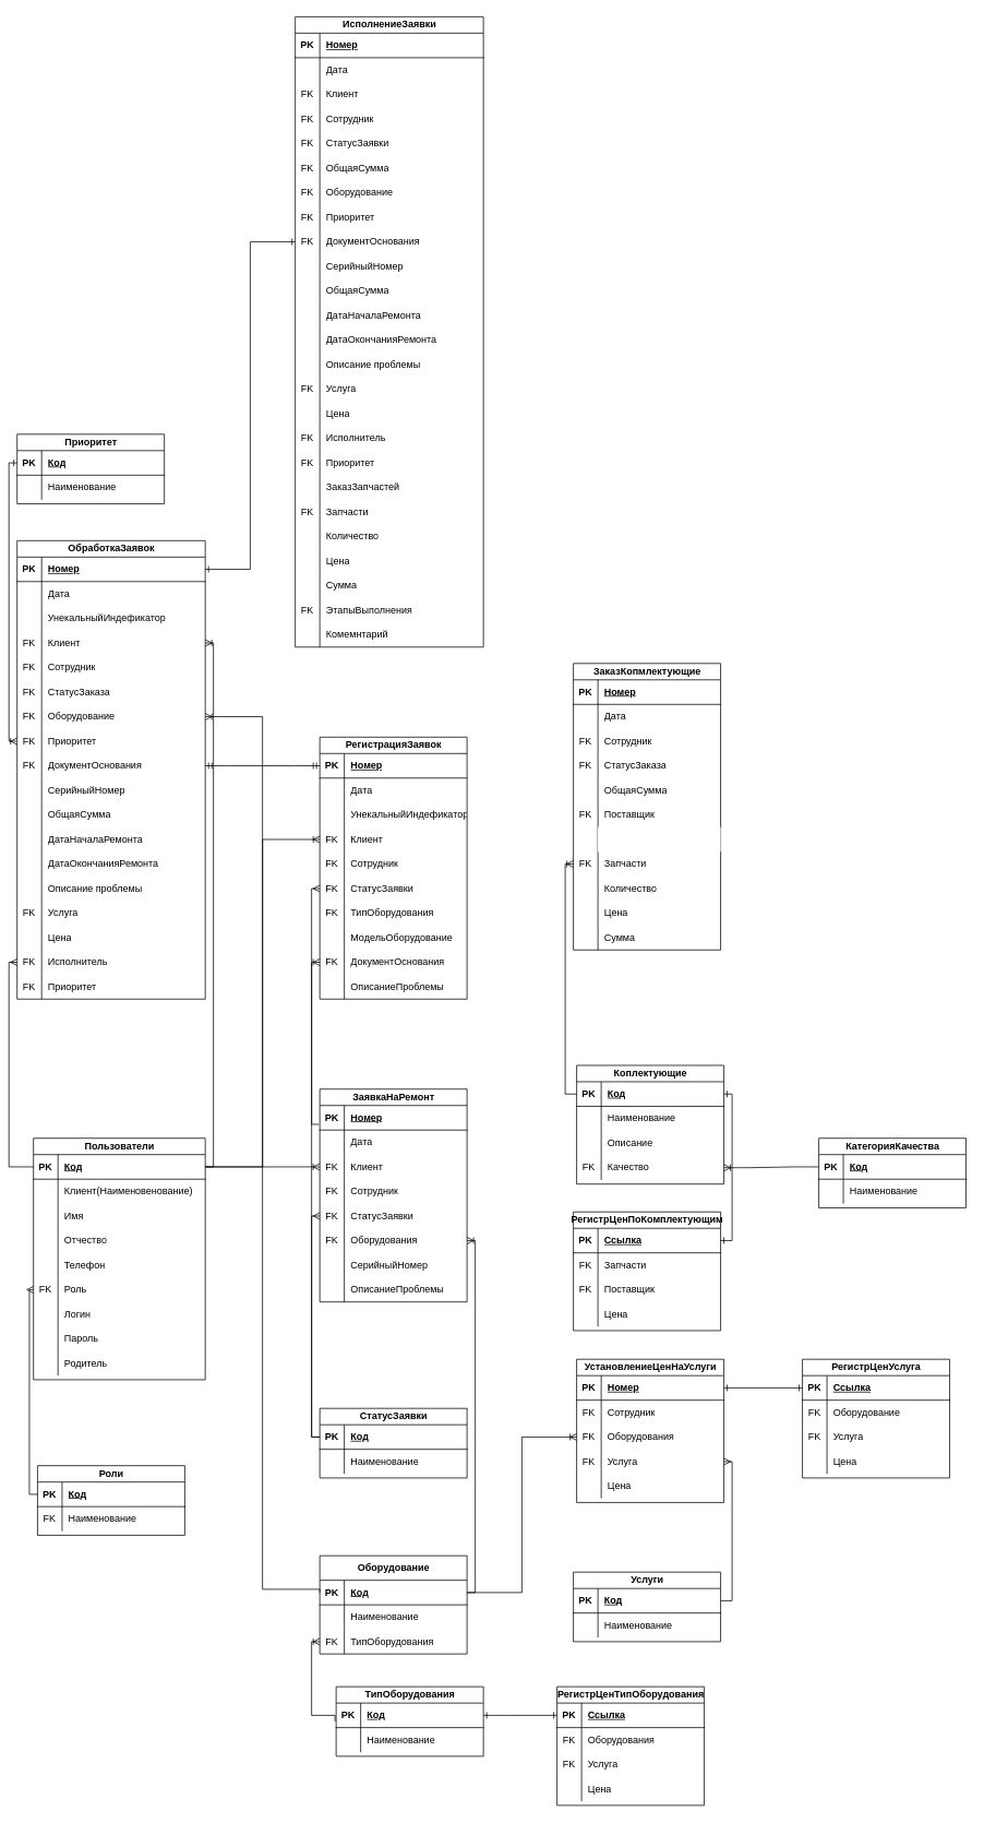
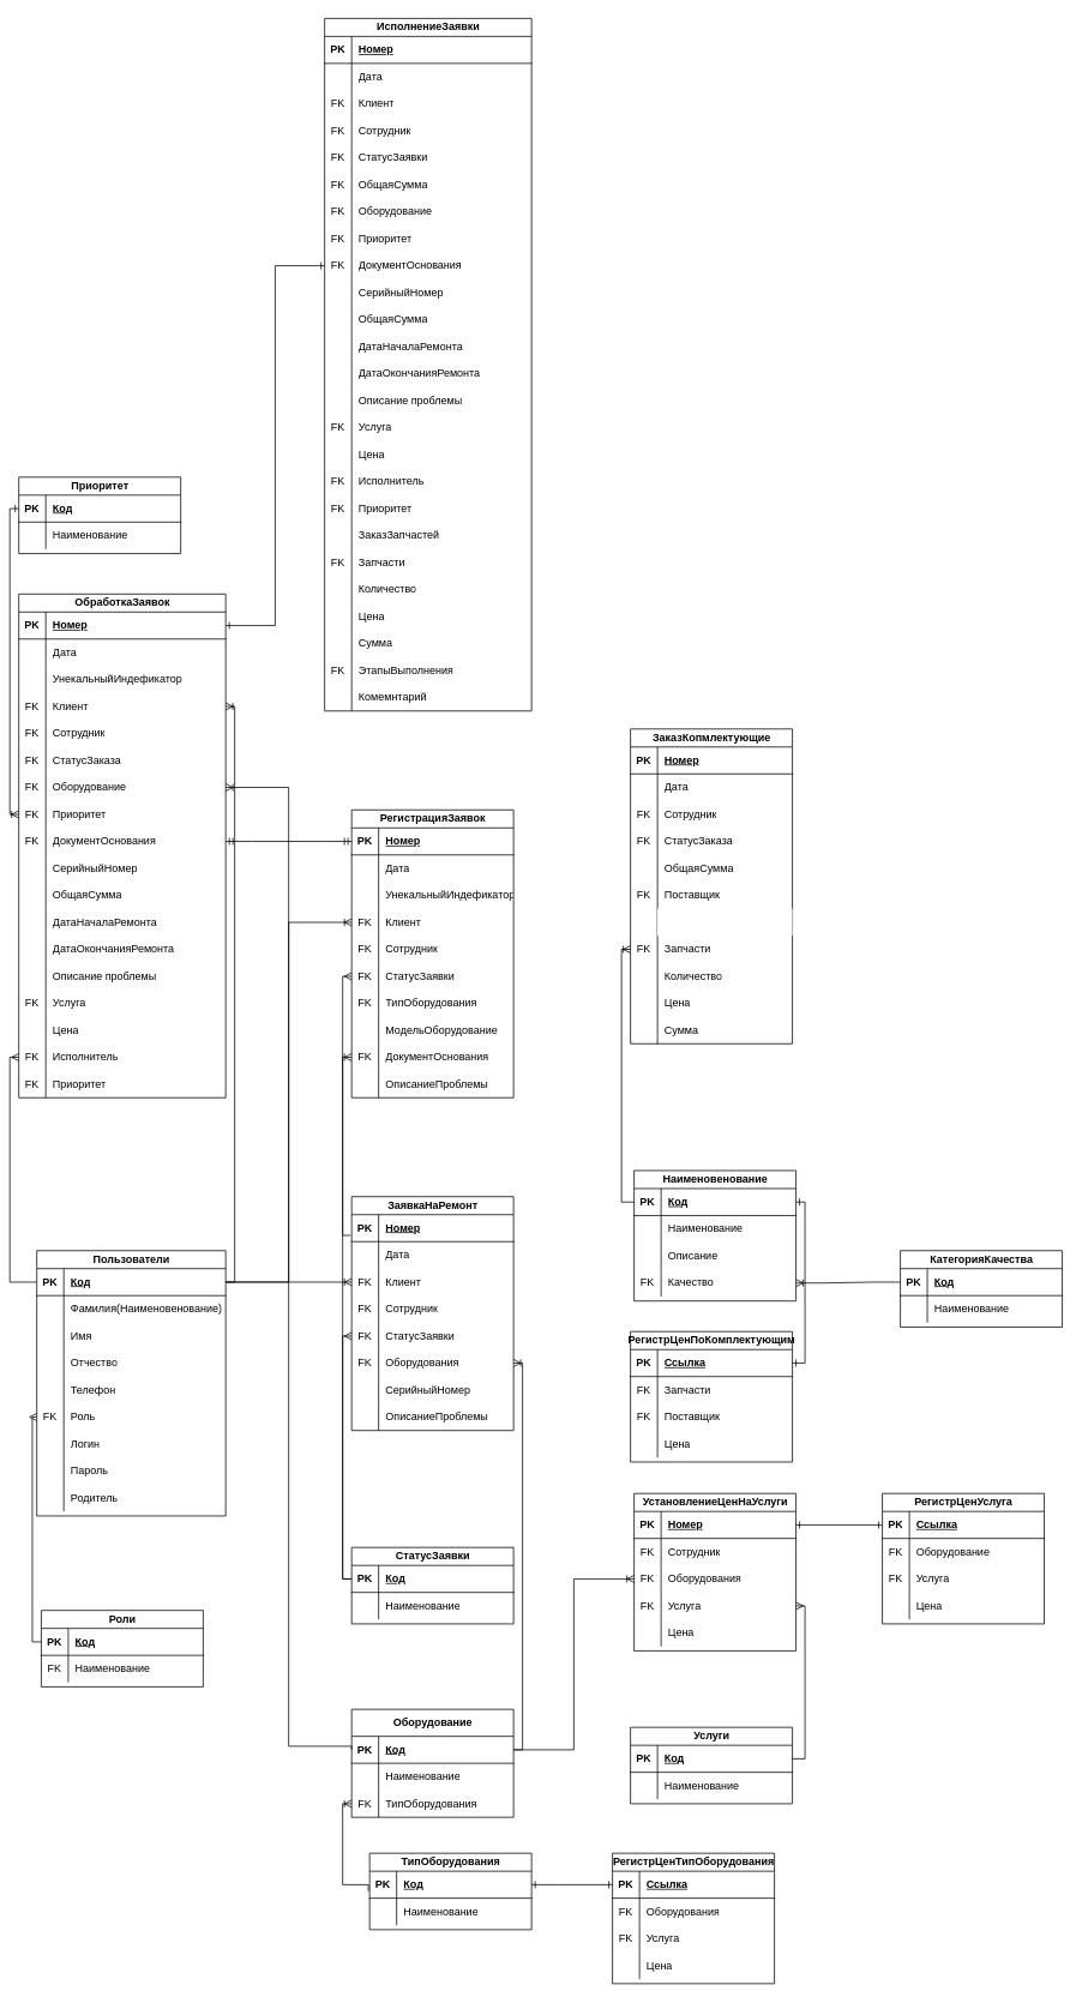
- <mxCell id="308" value="Коплектующие" style="shape=table;startSize=20;container=1;collapsible=1;childLayout=tableLayout;fixedRows=1;rowLines=0;fontStyle=1;align=center;resizeLast=1;html=1;" parent="1" vertex="1"><mxGeometry x="704" y="1301" width="180" height="145" as="geometry" /></mxCell>
+ <mxCell id="308" value="Наименовенование" style="shape=table;startSize=20;container=1;collapsible=1;childLayout=tableLayout;fixedRows=1;rowLines=0;fontStyle=1;align=center;resizeLast=1;html=1;" parent="1" vertex="1"><mxGeometry x="704" y="1301" width="180" height="145" as="geometry" /></mxCell>
- <mxCell id="243" value="Клиент(Наименовенование)" style="shape=partialRectangle;connectable=0;fillColor=none;top=0;left=0;bottom=0;right=0;align=left;spacingLeft=6;overflow=hidden;whiteSpace=wrap;html=1;" parent="241" vertex="1"><mxGeometry x="30" width="180" height="30" as="geometry"><mxRectangle width="180" height="30" as="alternateBounds" /></mxGeometry></mxCell>
+ <mxCell id="243" value="Фамилия(Наименовенование)" style="shape=partialRectangle;connectable=0;fillColor=none;top=0;left=0;bottom=0;right=0;align=left;spacingLeft=6;overflow=hidden;whiteSpace=wrap;html=1;" parent="241" vertex="1"><mxGeometry x="30" width="180" height="30" as="geometry"><mxRectangle width="180" height="30" as="alternateBounds" /></mxGeometry></mxCell>
